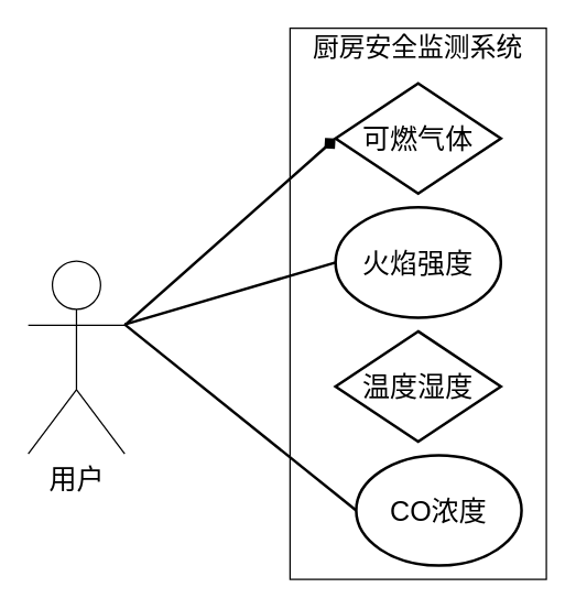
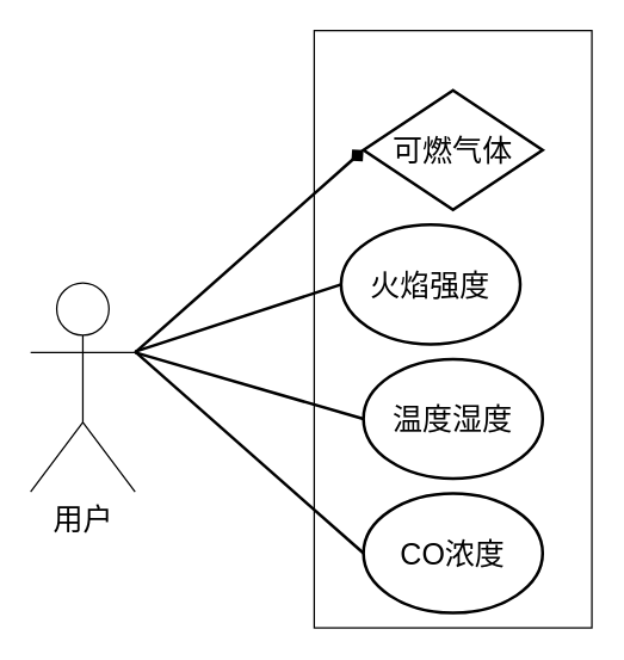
- <mxCell id="4" value="&lt;font style=&quot;font-size: 19px;&quot;&gt;厨房安全监测系统&lt;/font&gt;" style="text;html=1;align=center;verticalAlign=middle;whiteSpace=wrap;rounded=0;fontFamily=Times New Roman;" vertex="1" parent="1"><mxGeometry x="222" y="20" width="162" height="30" as="geometry" /></mxCell>
- <mxCell id="6" value="火焰强度" style="ellipse;whiteSpace=wrap;html=1;fillColor=none;strokeWidth=2;fontSize=20;" vertex="1" parent="1"><mxGeometry x="243" y="150" width="120" height="80" as="geometry" /></mxCell>
+ <mxCell id="6" value="火焰强度" style="ellipse;whiteSpace=wrap;html=1;fillColor=none;strokeWidth=2;fontSize=20;" vertex="1" parent="1"><mxGeometry x="228" y="150" width="120" height="80" as="geometry" /></mxCell>
+ <mxCell id="11" value="" style="endArrow=none;html=1;rounded=0;strokeColor=default;strokeWidth=2;entryX=0;entryY=0.5;entryDx=0;entryDy=0;exitX=1;exitY=0.333;exitDx=0;exitDy=0;exitPerimeter=0;" edge="1" parent="1" source="2" target="7"><mxGeometry width="50" height="50" relative="1" as="geometry"><mxPoint x="100" y="245" as="sourcePoint" /><mxPoint x="253" y="200" as="targetPoint" /></mxGeometry></mxCell>
- <mxCell id="7" value="温度湿度" style="rhombus;whiteSpace=wrap;html=1;fillColor=none;strokeWidth=2;fontSize=20;" vertex="1" parent="1"><mxGeometry x="243" y="240" width="120" height="80" as="geometry" /></mxCell>
+ <mxCell id="7" value="温度湿度" style="ellipse;whiteSpace=wrap;html=1;fillColor=none;strokeWidth=2;fontSize=20;" vertex="1" parent="1"><mxGeometry x="243" y="240" width="120" height="80" as="geometry" /></mxCell>
- <mxCell id="8" value="CO浓度" style="ellipse;whiteSpace=wrap;html=1;fillColor=none;strokeWidth=2;fontSize=20;" vertex="1" parent="1"><mxGeometry x="258" y="330" width="120" height="80" as="geometry" /></mxCell>
+ <mxCell id="8" value="CO浓度" style="ellipse;whiteSpace=wrap;html=1;fillColor=none;strokeWidth=2;fontSize=20;" vertex="1" parent="1"><mxGeometry x="243" y="330" width="120" height="80" as="geometry" /></mxCell>
